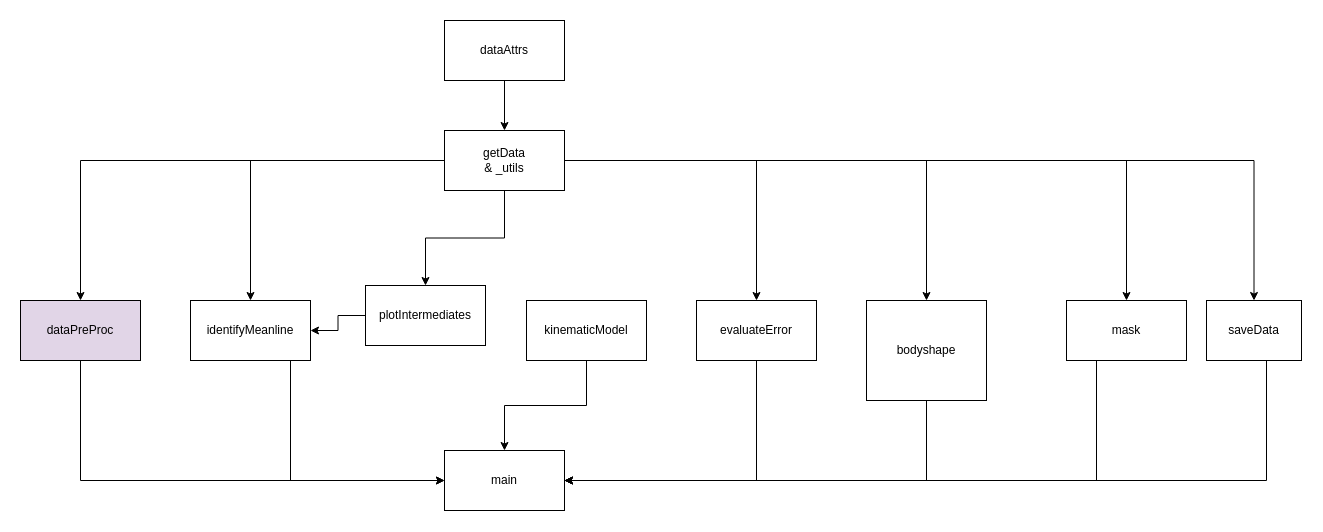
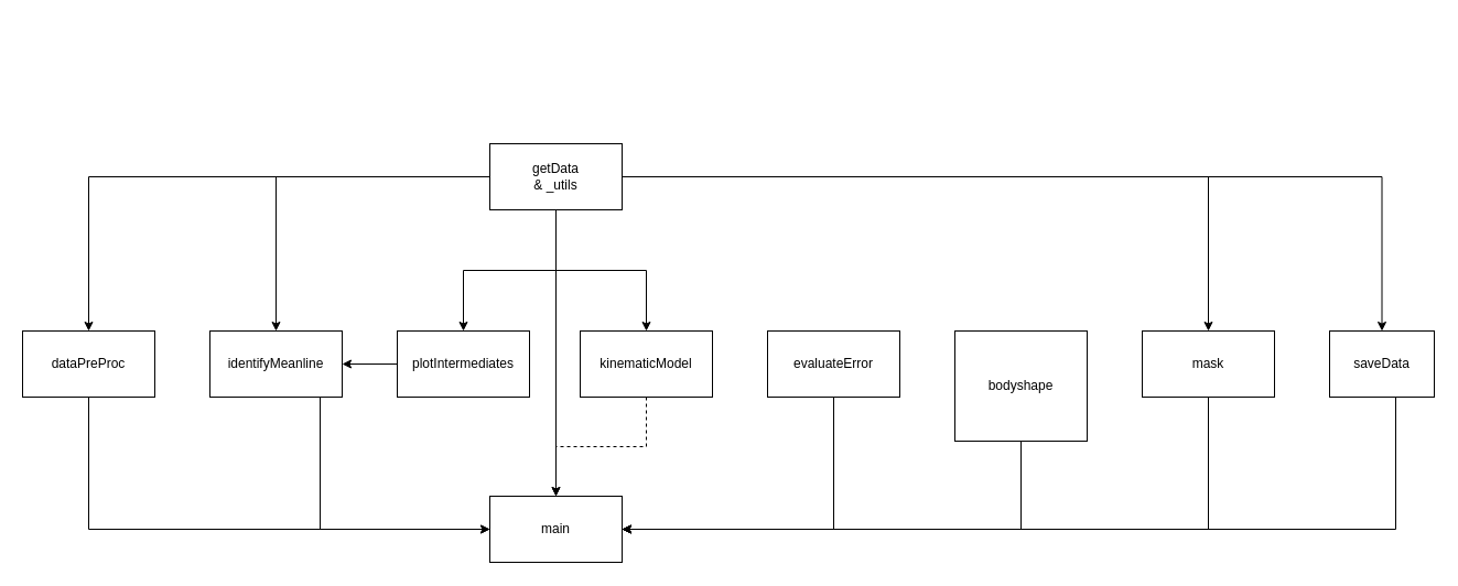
- <mxCell id="28" value="dataAttrs" style="rounded=0;whiteSpace=wrap;html=1;" vertex="1" parent="1"><mxGeometry x="444" y="20" width="120" height="60" as="geometry" /></mxCell>
- <mxCell id="27" style="edgeStyle=orthogonalEdgeStyle;rounded=0;orthogonalLoop=1;jettySize=auto;html=1;entryX=0.5;entryY=0;entryDx=0;entryDy=0;" edge="1" parent="1" source="28" target="11"><mxGeometry relative="1" as="geometry" /></mxCell>
- <mxCell id="8" style="edgeStyle=orthogonalEdgeStyle;rounded=0;orthogonalLoop=1;jettySize=auto;html=1;" parent="1" source="11" target="24" edge="1"><mxGeometry relative="1" as="geometry" /></mxCell>
- <mxCell id="4" style="edgeStyle=orthogonalEdgeStyle;rounded=0;orthogonalLoop=1;jettySize=auto;html=1;entryX=0.5;entryY=0;entryDx=0;entryDy=0;" parent="1" source="11" target="19" edge="1"><mxGeometry relative="1" as="geometry" /></mxCell>
+ <mxCell id="3" style="edgeStyle=orthogonalEdgeStyle;rounded=0;orthogonalLoop=1;jettySize=auto;html=1;" parent="1" source="11" target="17" edge="1"><mxGeometry relative="1" as="geometry" /></mxCell>
- <mxCell id="22" value="plotIntermediates" style="rounded=0;whiteSpace=wrap;html=1;" parent="1" vertex="1"><mxGeometry x="365" y="285" width="120" height="60" as="geometry" /></mxCell>
+ <mxCell id="22" value="plotIntermediates" style="rounded=0;whiteSpace=wrap;html=1;" parent="1" vertex="1"><mxGeometry x="360" y="300" width="120" height="60" as="geometry" /></mxCell>
+ <mxCell id="5" style="edgeStyle=orthogonalEdgeStyle;rounded=0;orthogonalLoop=1;jettySize=auto;html=1;" parent="1" source="11" target="20" edge="1"><mxGeometry relative="1" as="geometry" /></mxCell>
- <mxCell id="15" value="dataPreProc" style="rounded=0;whiteSpace=wrap;html=1;fillColor=#e1d5e7;" parent="1" vertex="1"><mxGeometry x="20" y="300" width="120" height="60" as="geometry" /></mxCell>
+ <mxCell id="15" value="dataPreProc" style="rounded=0;whiteSpace=wrap;html=1;" parent="1" vertex="1"><mxGeometry x="20" y="300" width="120" height="60" as="geometry" /></mxCell>
- <mxCell id="26" value="mask" style="rounded=0;whiteSpace=wrap;html=1;" parent="1" vertex="1"><mxGeometry x="1066" y="300" width="120" height="60" as="geometry" /></mxCell>
+ <mxCell id="26" value="mask" style="rounded=0;whiteSpace=wrap;html=1;" parent="1" vertex="1"><mxGeometry x="1036" y="300" width="120" height="60" as="geometry" /></mxCell>
- <mxCell id="16" style="edgeStyle=orthogonalEdgeStyle;rounded=0;orthogonalLoop=1;jettySize=auto;html=1;" parent="1" source="17" target="20" edge="1"><mxGeometry relative="1" as="geometry" /></mxCell>
+ <mxCell id="16" style="edgeStyle=orthogonalEdgeStyle;rounded=0;orthogonalLoop=1;jettySize=auto;html=1;dashed=1;" parent="1" source="17" target="20" edge="1"><mxGeometry relative="1" as="geometry" /></mxCell>
